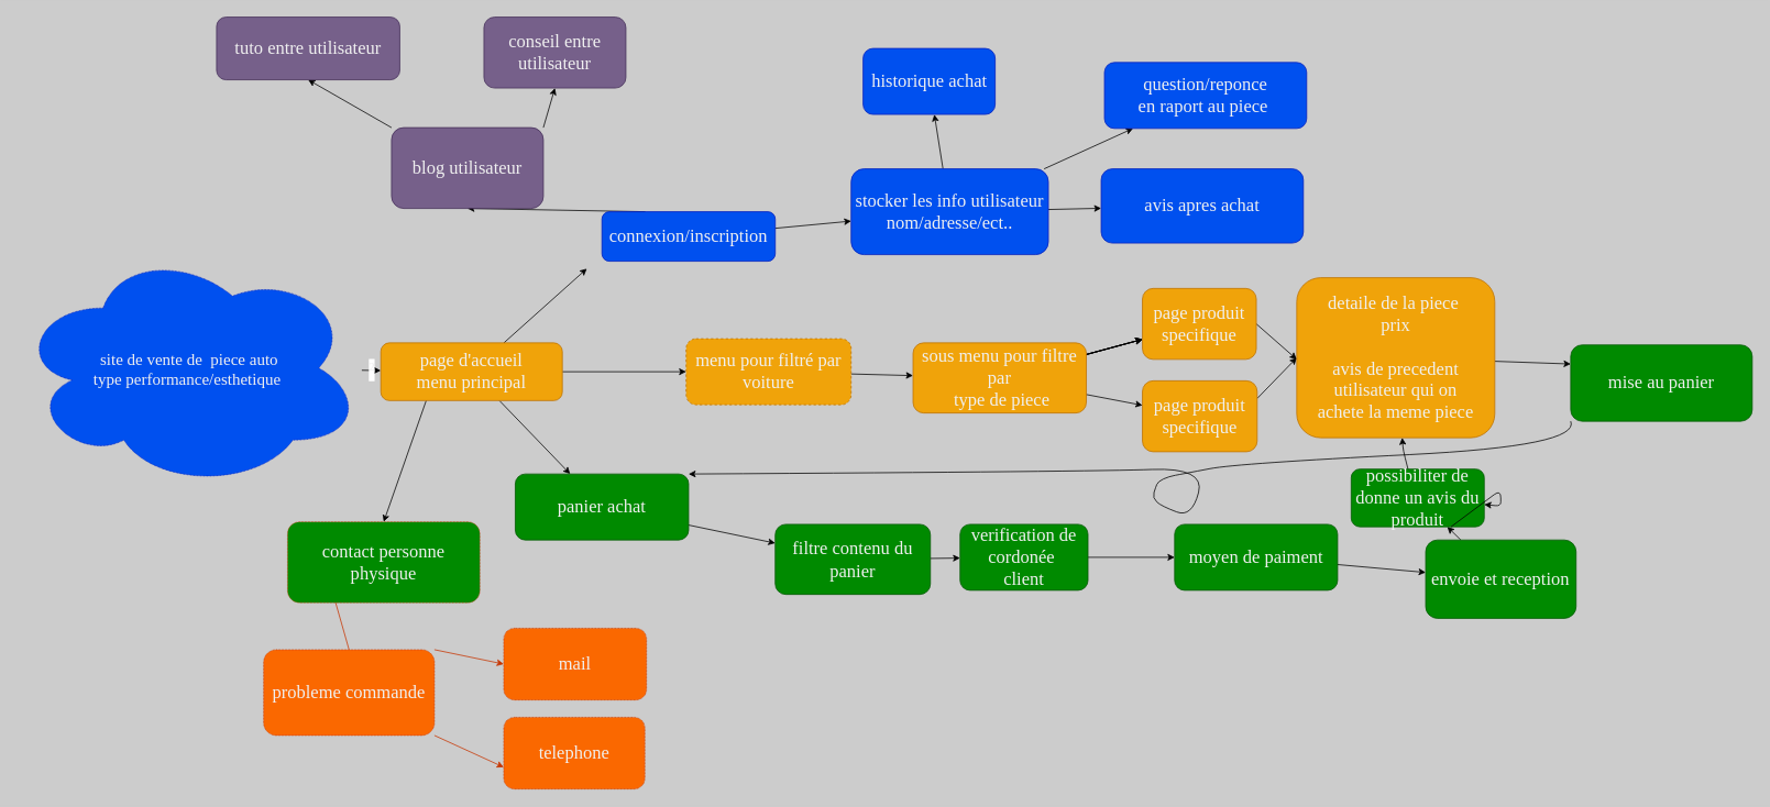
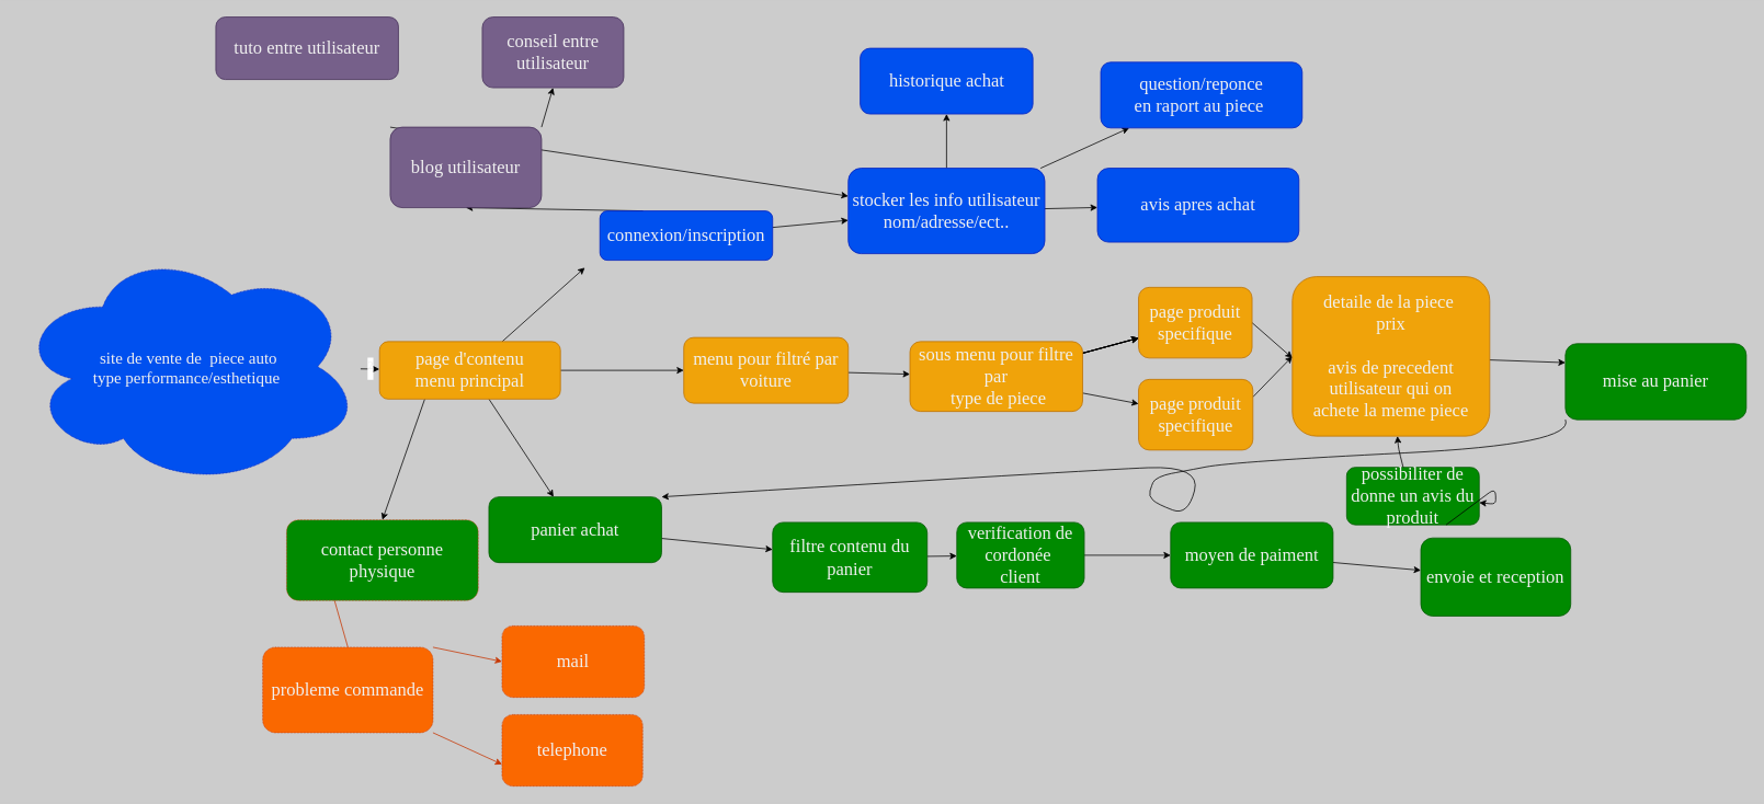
- <mxCell id="20" value="historique achat" style="rounded=1;fillColor=#0050ef;fontColor=#F0F0F0;strokeColor=#001DBC;fontStyle=0;fontFamily=Verdana;fontSize=22;shadow=0;labelBorderColor=none;whiteSpace=wrap;html=1;spacing=3;" parent="1" vertex="1"><mxGeometry x="1045.5" y="58" width="160" height="80" as="geometry" /></mxCell>
+ <mxCell id="20" value="historique achat" style="rounded=1;fillColor=#0050ef;fontColor=#F0F0F0;strokeColor=#001DBC;fontStyle=0;fontFamily=Verdana;fontSize=22;shadow=0;labelBorderColor=none;whiteSpace=wrap;html=1;spacing=3;" parent="1" vertex="1"><mxGeometry x="1045.5" y="58" width="210" height="80" as="geometry" /></mxCell>
- <mxCell id="47" value="" style="edgeStyle=none;exitX=0;exitY=0;exitDx=0;exitDy=0;entryX=0.5;entryY=1;entryDx=0;entryDy=0;fontStyle=0;fontFamily=Verdana;fontSize=22;shadow=0;labelBorderColor=none;html=1;spacing=3;fontColor=#F0F0F0;" parent="1" source="48" target="50" edge="1"><mxGeometry relative="1" as="geometry"><mxPoint x="265.609" y="-399.152" as="targetPoint" /></mxGeometry></mxCell>
+ <mxCell id="47" value="" style="edgeStyle=none;exitX=0;exitY=0;exitDx=0;exitDy=0;fontStyle=0;fontFamily=Verdana;fontSize=22;shadow=0;labelBorderColor=none;html=1;spacing=3;fontColor=#F0F0F0;" parent="1" source="48" target="15" edge="1"><mxGeometry relative="1" as="geometry"><mxPoint x="265.609" y="-399.152" as="targetPoint" /></mxGeometry></mxCell>
- <mxCell id="8" value="page d'accueil&lt;br style=&quot;font-size: 22px;&quot;&gt;menu principal" style="rounded=1;fillColor=#f0a30a;fontColor=#F0F0F0;strokeColor=#BD7000;fontStyle=0;fontFamily=Verdana;fontSize=22;shadow=0;labelBorderColor=none;whiteSpace=wrap;html=1;spacing=3;" parent="1" vertex="1"><mxGeometry x="461" y="415" width="220" height="70" as="geometry" /></mxCell>
+ <mxCell id="8" value="page d'contenu&lt;br style=&quot;font-size: 22px;&quot;&gt;menu principal" style="rounded=1;fillColor=#f0a30a;fontColor=#F0F0F0;strokeColor=#BD7000;fontStyle=0;fontFamily=Verdana;fontSize=22;shadow=0;labelBorderColor=none;whiteSpace=wrap;html=1;spacing=3;" parent="1" vertex="1"><mxGeometry x="461" y="415" width="220" height="70" as="geometry" /></mxCell>
- <mxCell id="19" value="menu pour filtré par voiture" style="rounded=1;fillColor=#f0a30a;fontColor=#F0F0F0;strokeColor=#BD7000;fontStyle=0;fontFamily=Verdana;fontSize=22;shadow=0;labelBorderColor=none;whiteSpace=wrap;html=1;spacing=3;dashed=1;" parent="1" vertex="1"><mxGeometry x="831" y="410" width="200" height="80" as="geometry" /></mxCell>
+ <mxCell id="19" value="menu pour filtré par voiture" style="rounded=1;fillColor=#f0a30a;fontColor=#F0F0F0;strokeColor=#BD7000;fontStyle=0;fontFamily=Verdana;fontSize=22;shadow=0;labelBorderColor=none;whiteSpace=wrap;html=1;spacing=3;" parent="1" vertex="1"><mxGeometry x="831" y="410" width="200" height="80" as="geometry" /></mxCell>
- <mxCell id="36" value="panier achat" style="rounded=1;fillColor=#008a00;fontColor=#F0F0F0;strokeColor=#005700;fontStyle=0;fontFamily=Verdana;fontSize=22;shadow=0;labelBorderColor=none;whiteSpace=wrap;html=1;spacing=3;" parent="1" vertex="1"><mxGeometry x="624" y="574" width="210" height="80" as="geometry" /></mxCell>
+ <mxCell id="36" value="panier achat" style="rounded=1;fillColor=#008a00;fontColor=#F0F0F0;strokeColor=#005700;fontStyle=0;fontFamily=Verdana;fontSize=22;shadow=0;labelBorderColor=none;whiteSpace=wrap;html=1;spacing=3;" parent="1" vertex="1"><mxGeometry x="594" y="604" width="210" height="80" as="geometry" /></mxCell>
- <mxCell id="41" value="" style="edgeStyle=none;fontStyle=0;fontFamily=Verdana;fontSize=22;shadow=0;labelBorderColor=none;html=1;spacing=3;fontColor=#F0F0F0;" parent="1" source="42" target="44" edge="1"><mxGeometry relative="1" as="geometry" /></mxCell>
